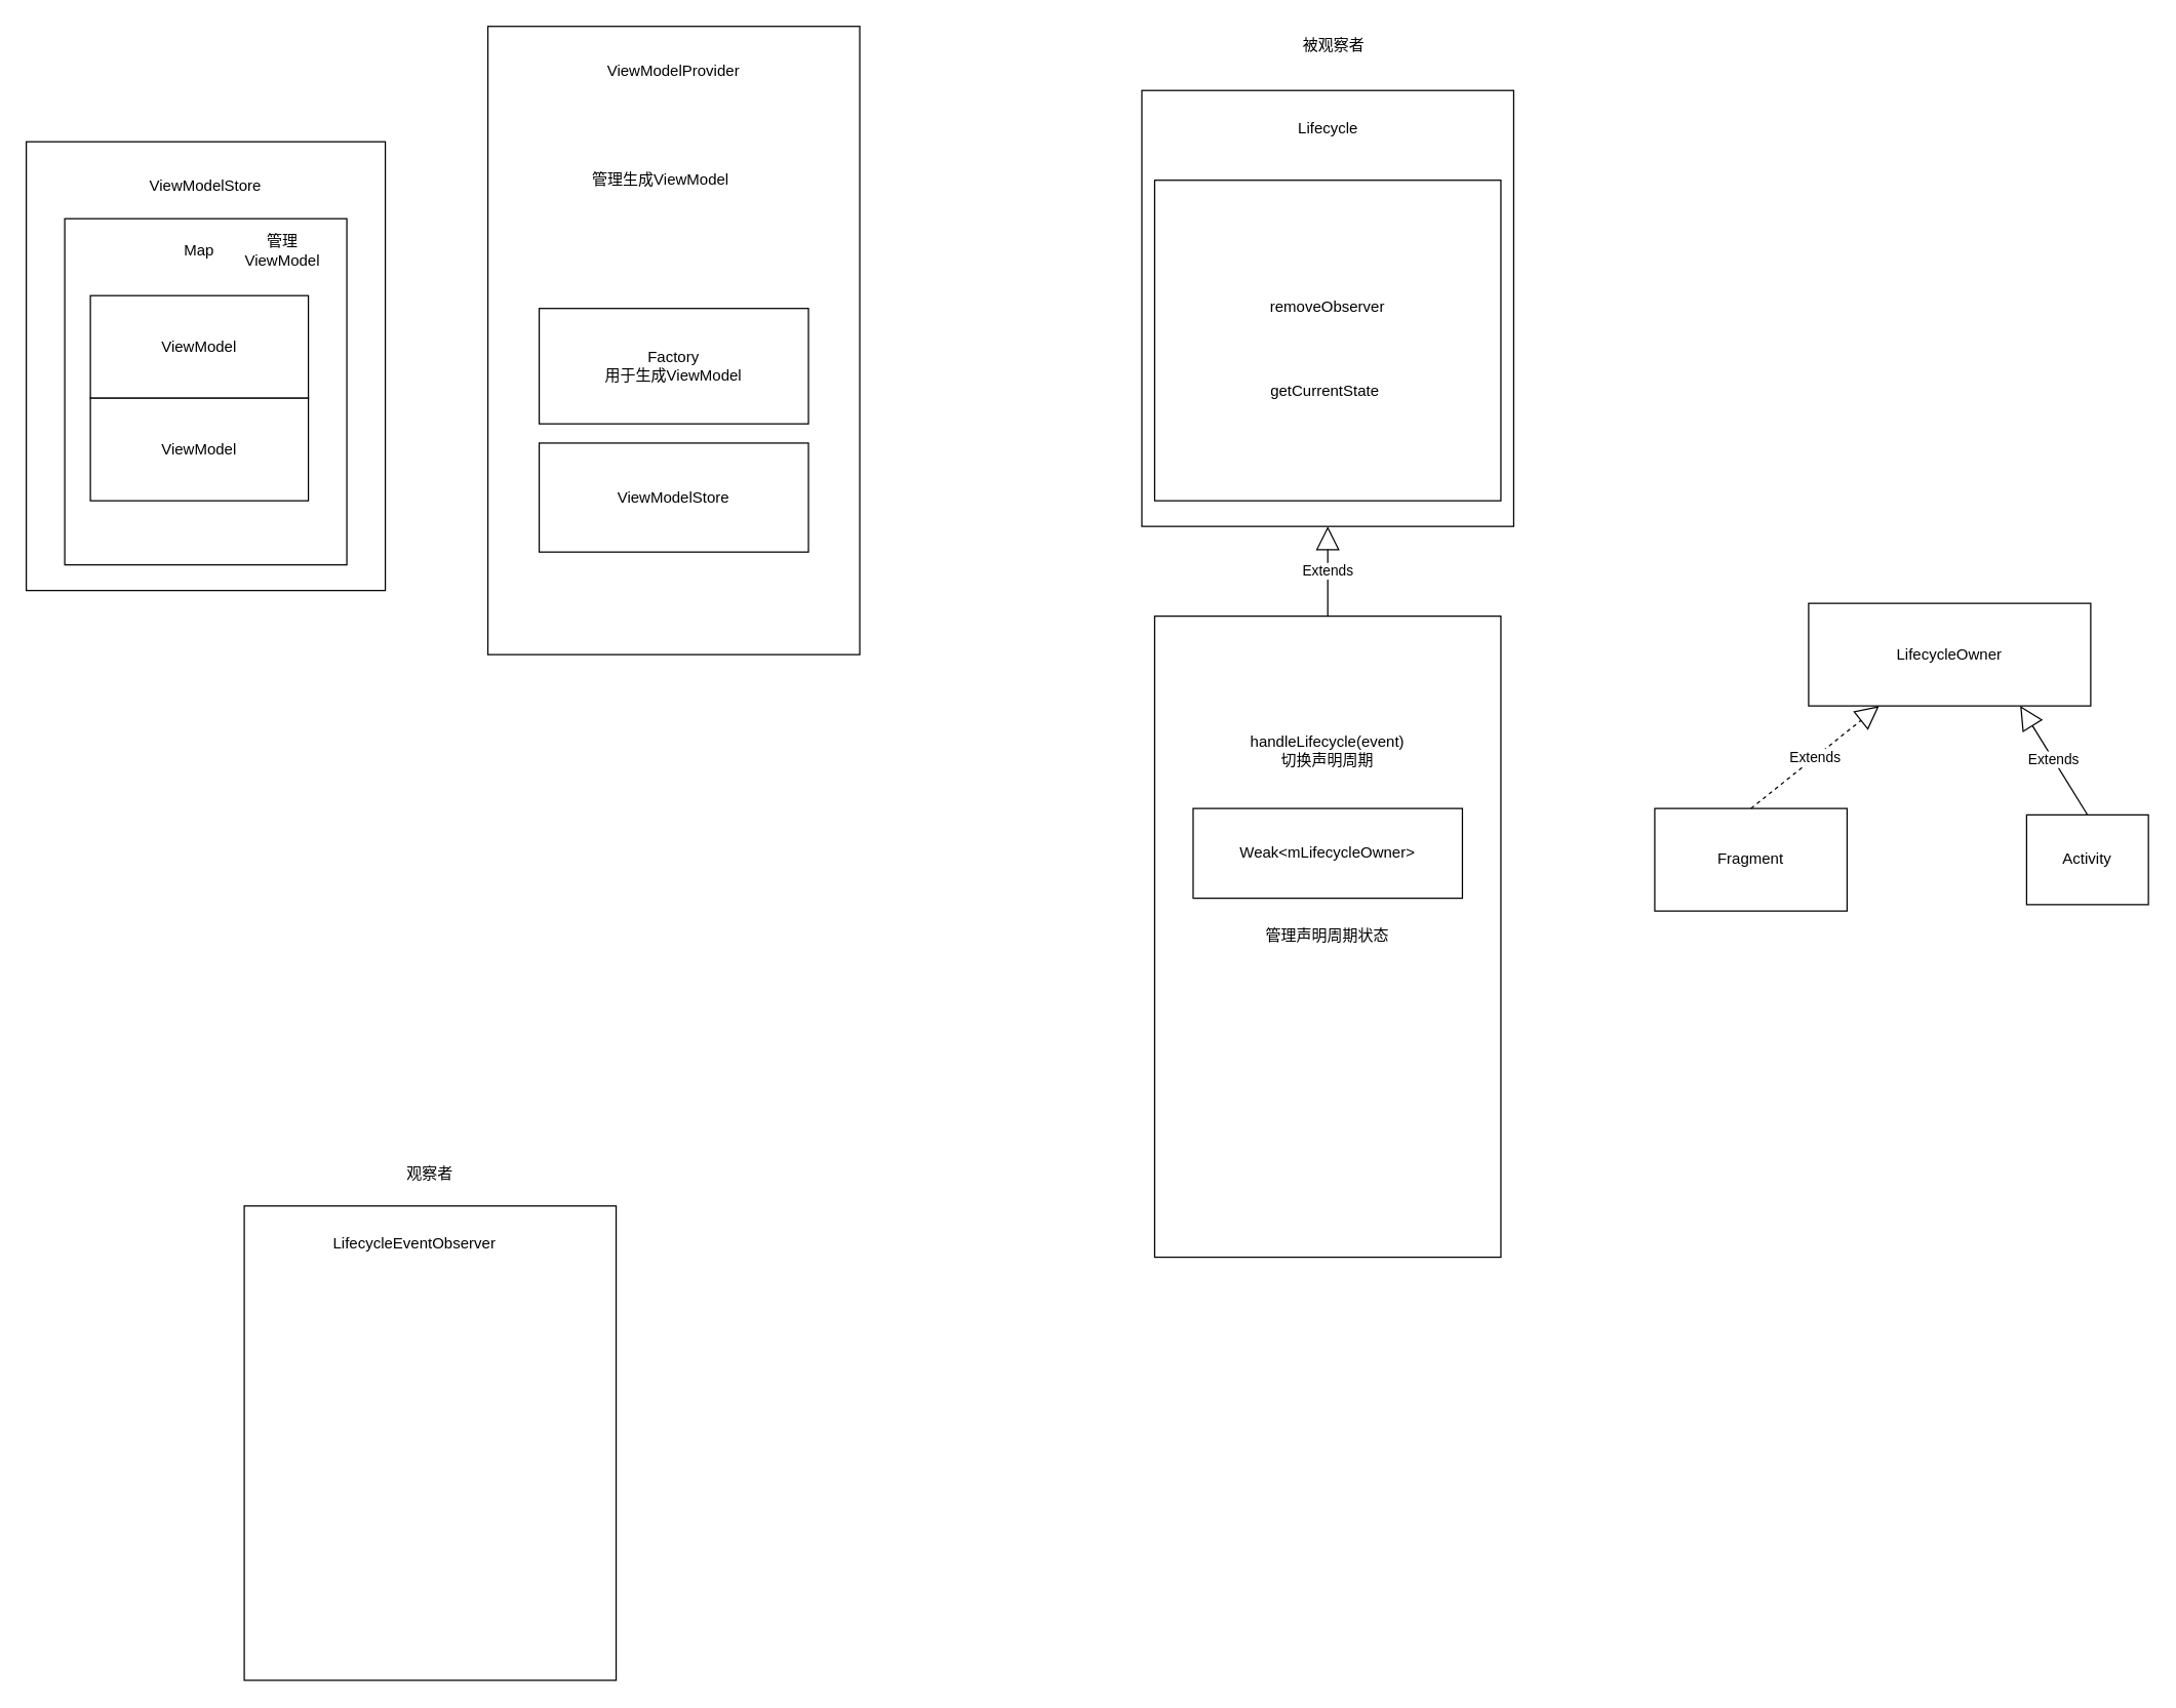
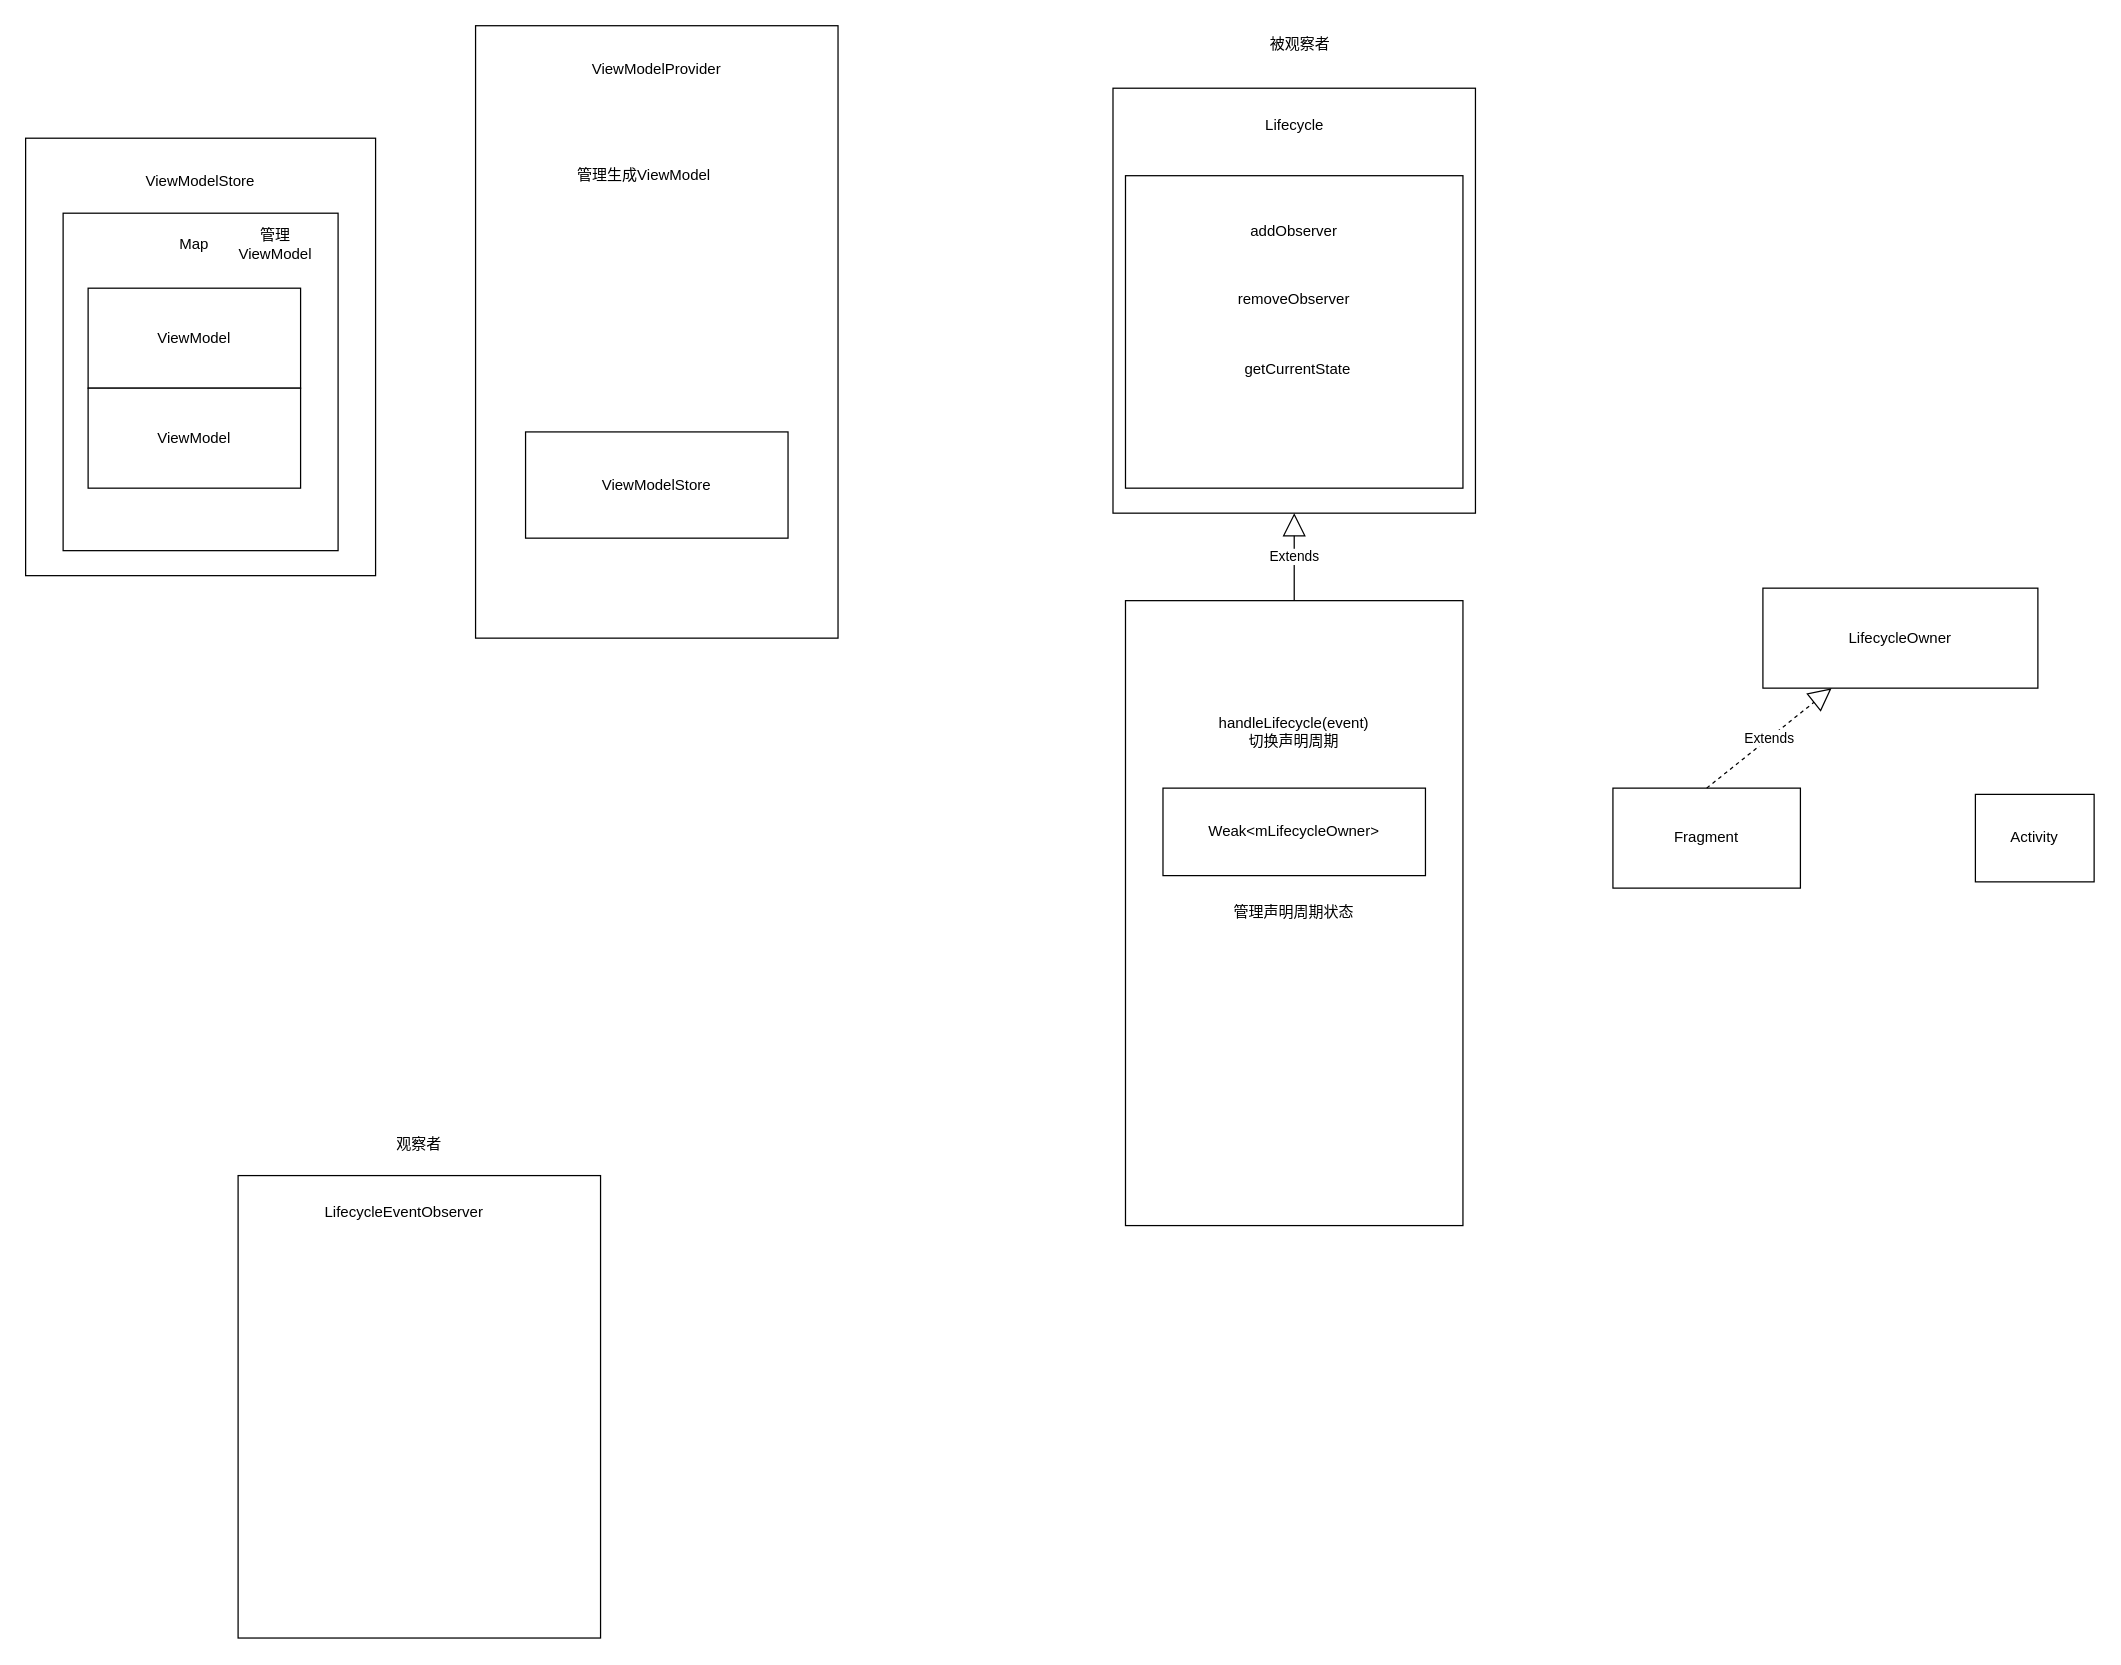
+ <mxCell id="16" value="addObserver" style="text;html=1;strokeColor=none;fillColor=none;align=center;verticalAlign=middle;whiteSpace=wrap;rounded=0;" vertex="1" parent="1"><mxGeometry x="930" y="160" width="210" height="50" as="geometry" /></mxCell>
- <mxCell id="11" value="Factory &lt;br&gt;用于生成ViewModel" style="rounded=0;whiteSpace=wrap;html=1;" vertex="1" parent="1"><mxGeometry x="420" y="240" width="210" height="90" as="geometry" /></mxCell>
- <mxCell id="18" value="getCurrentState" style="text;html=1;strokeColor=none;fillColor=none;align=center;verticalAlign=middle;whiteSpace=wrap;rounded=0;" vertex="1" parent="1"><mxGeometry x="987.5" y="285" width="90" height="40" as="geometry" /></mxCell>
+ <mxCell id="18" value="getCurrentState" style="text;html=1;strokeColor=none;fillColor=none;align=center;verticalAlign=middle;whiteSpace=wrap;rounded=0;" vertex="1" parent="1"><mxGeometry x="992.5" y="275" width="90" height="40" as="geometry" /></mxCell>
- <mxCell id="30" value="Extends" style="endArrow=block;endSize=16;endFill=0;html=1;exitX=0.5;exitY=0;exitDx=0;exitDy=0;entryX=0.75;entryY=1;entryDx=0;entryDy=0;" edge="1" parent="1" source="28" target="26"><mxGeometry width="160" relative="1" as="geometry"><mxPoint x="1630" y="800" as="sourcePoint" /><mxPoint x="1790" y="800" as="targetPoint" /></mxGeometry></mxCell>
